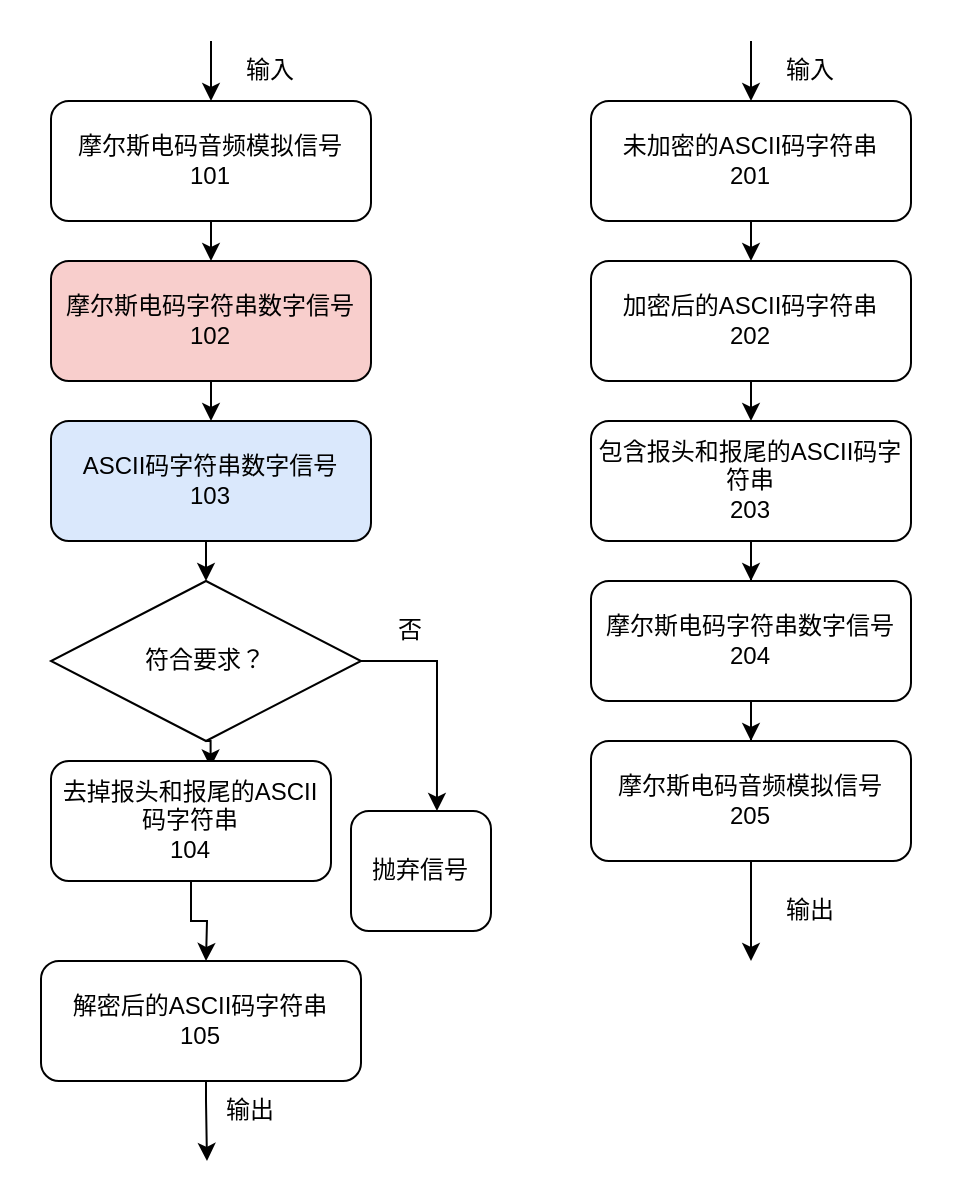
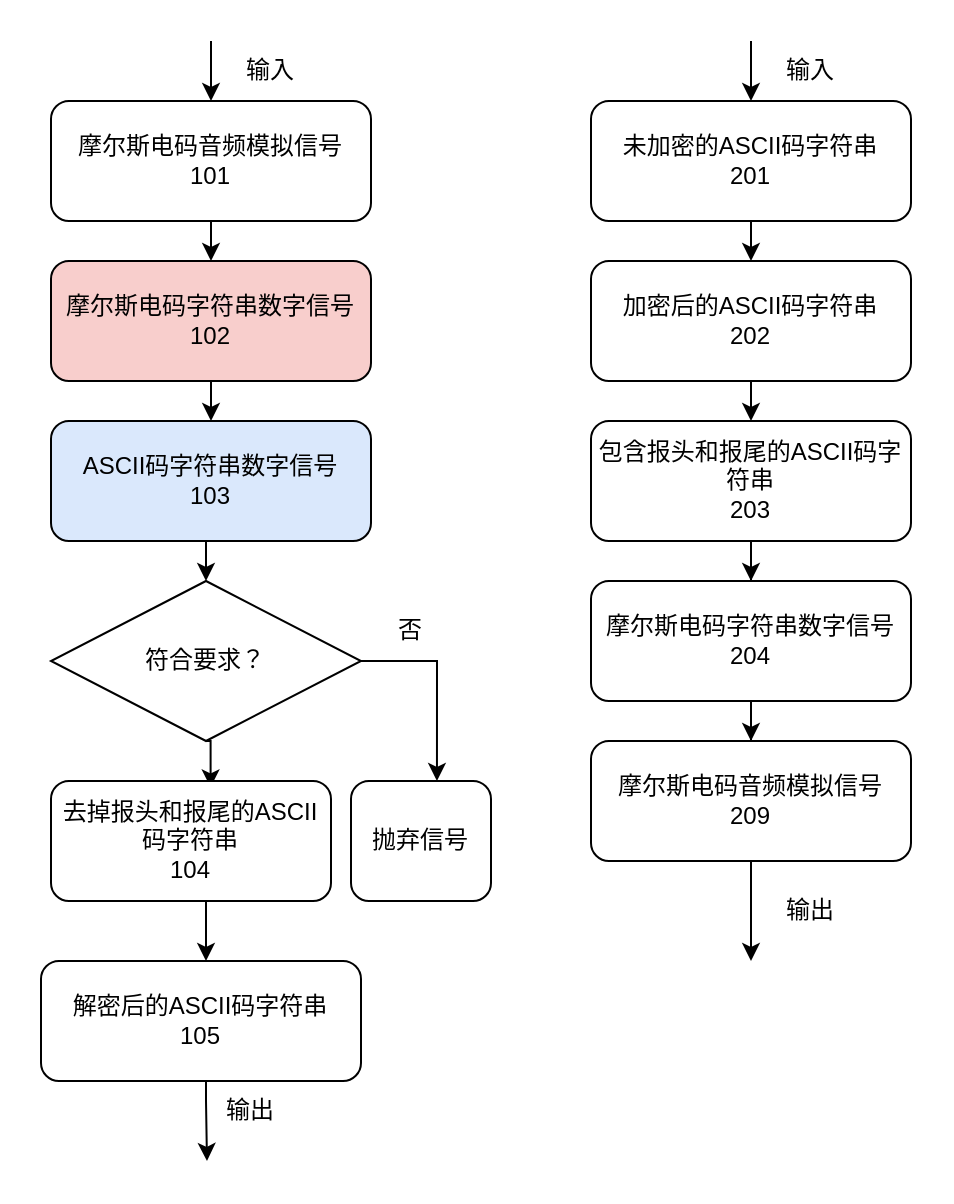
- <mxCell id="27" value="摩尔斯电码音频模拟信号&lt;br&gt;205" style="rounded=1;whiteSpace=wrap;html=1;" vertex="1" parent="1"><mxGeometry x="295" y="370" width="160" height="60" as="geometry" /></mxCell>
+ <mxCell id="27" value="摩尔斯电码音频模拟信号&lt;br&gt;209" style="rounded=1;whiteSpace=wrap;html=1;" vertex="1" parent="1"><mxGeometry x="295" y="370" width="160" height="60" as="geometry" /></mxCell>
- <mxCell id="14" value="去掉报头和报尾的ASCII码字符串&lt;br&gt;104" style="rounded=1;whiteSpace=wrap;html=1;" vertex="1" parent="1"><mxGeometry x="25" y="380" width="140" height="60" as="geometry" /></mxCell>
+ <mxCell id="14" value="去掉报头和报尾的ASCII码字符串&lt;br&gt;104" style="rounded=1;whiteSpace=wrap;html=1;" vertex="1" parent="1"><mxGeometry x="25" y="390" width="140" height="60" as="geometry" /></mxCell>
- <mxCell id="11" value="抛弃信号" style="rounded=1;whiteSpace=wrap;html=1;" vertex="1" parent="1"><mxGeometry x="175" y="405" width="70" height="60" as="geometry" /></mxCell>
+ <mxCell id="11" value="抛弃信号" style="rounded=1;whiteSpace=wrap;html=1;" vertex="1" parent="1"><mxGeometry x="175" y="390" width="70" height="60" as="geometry" /></mxCell>
